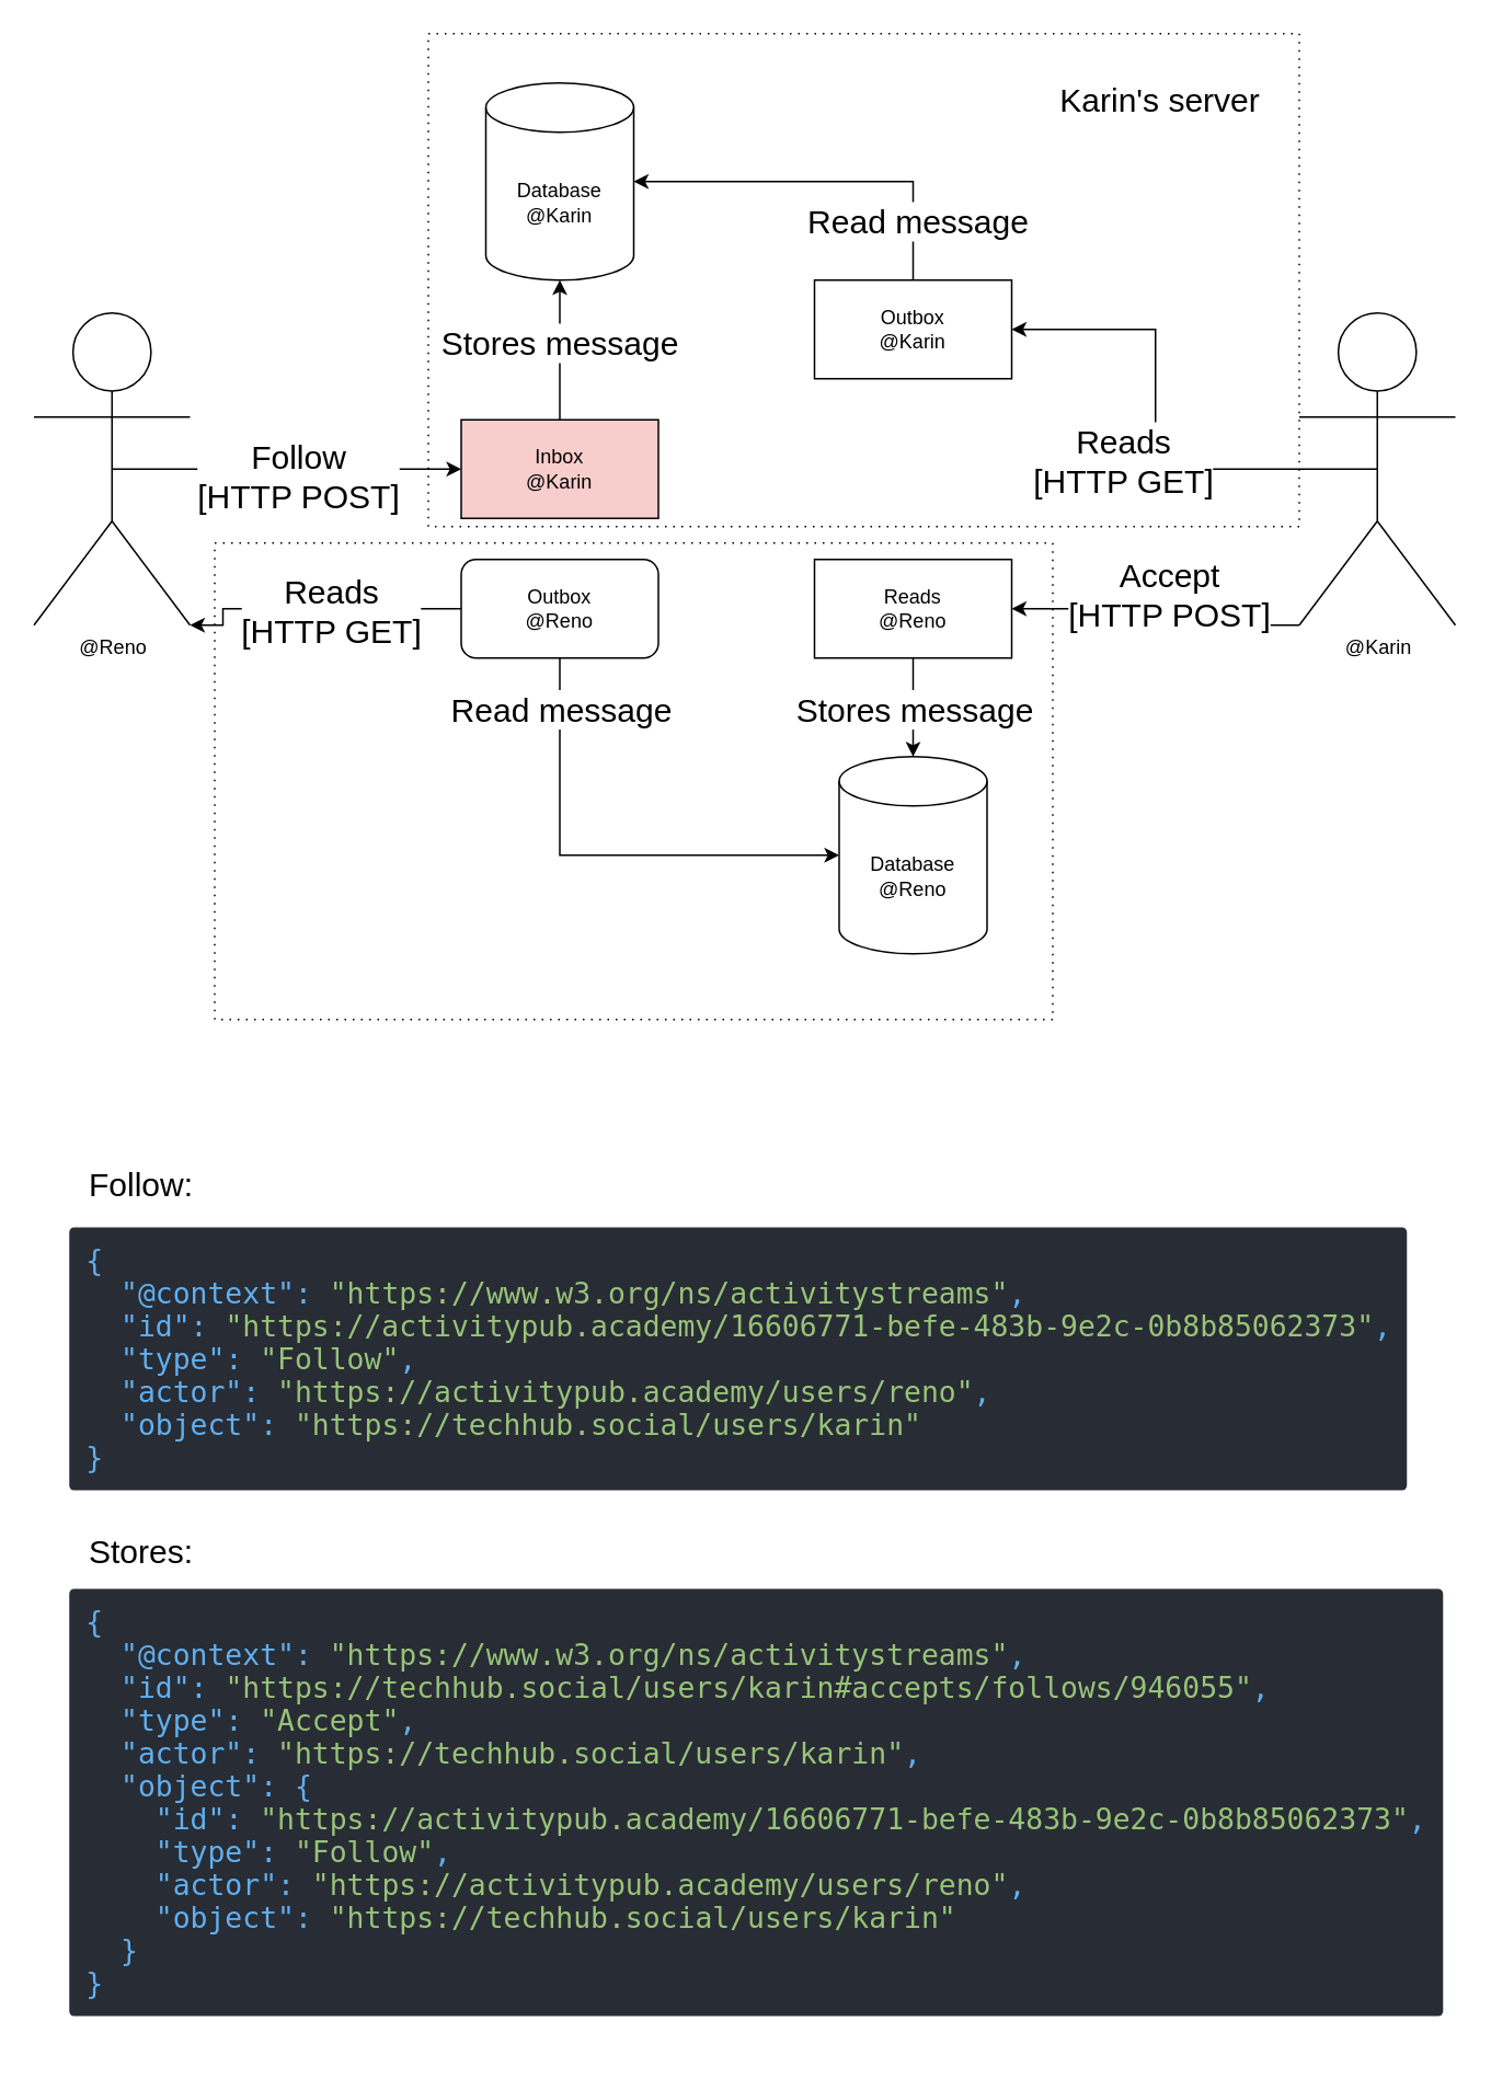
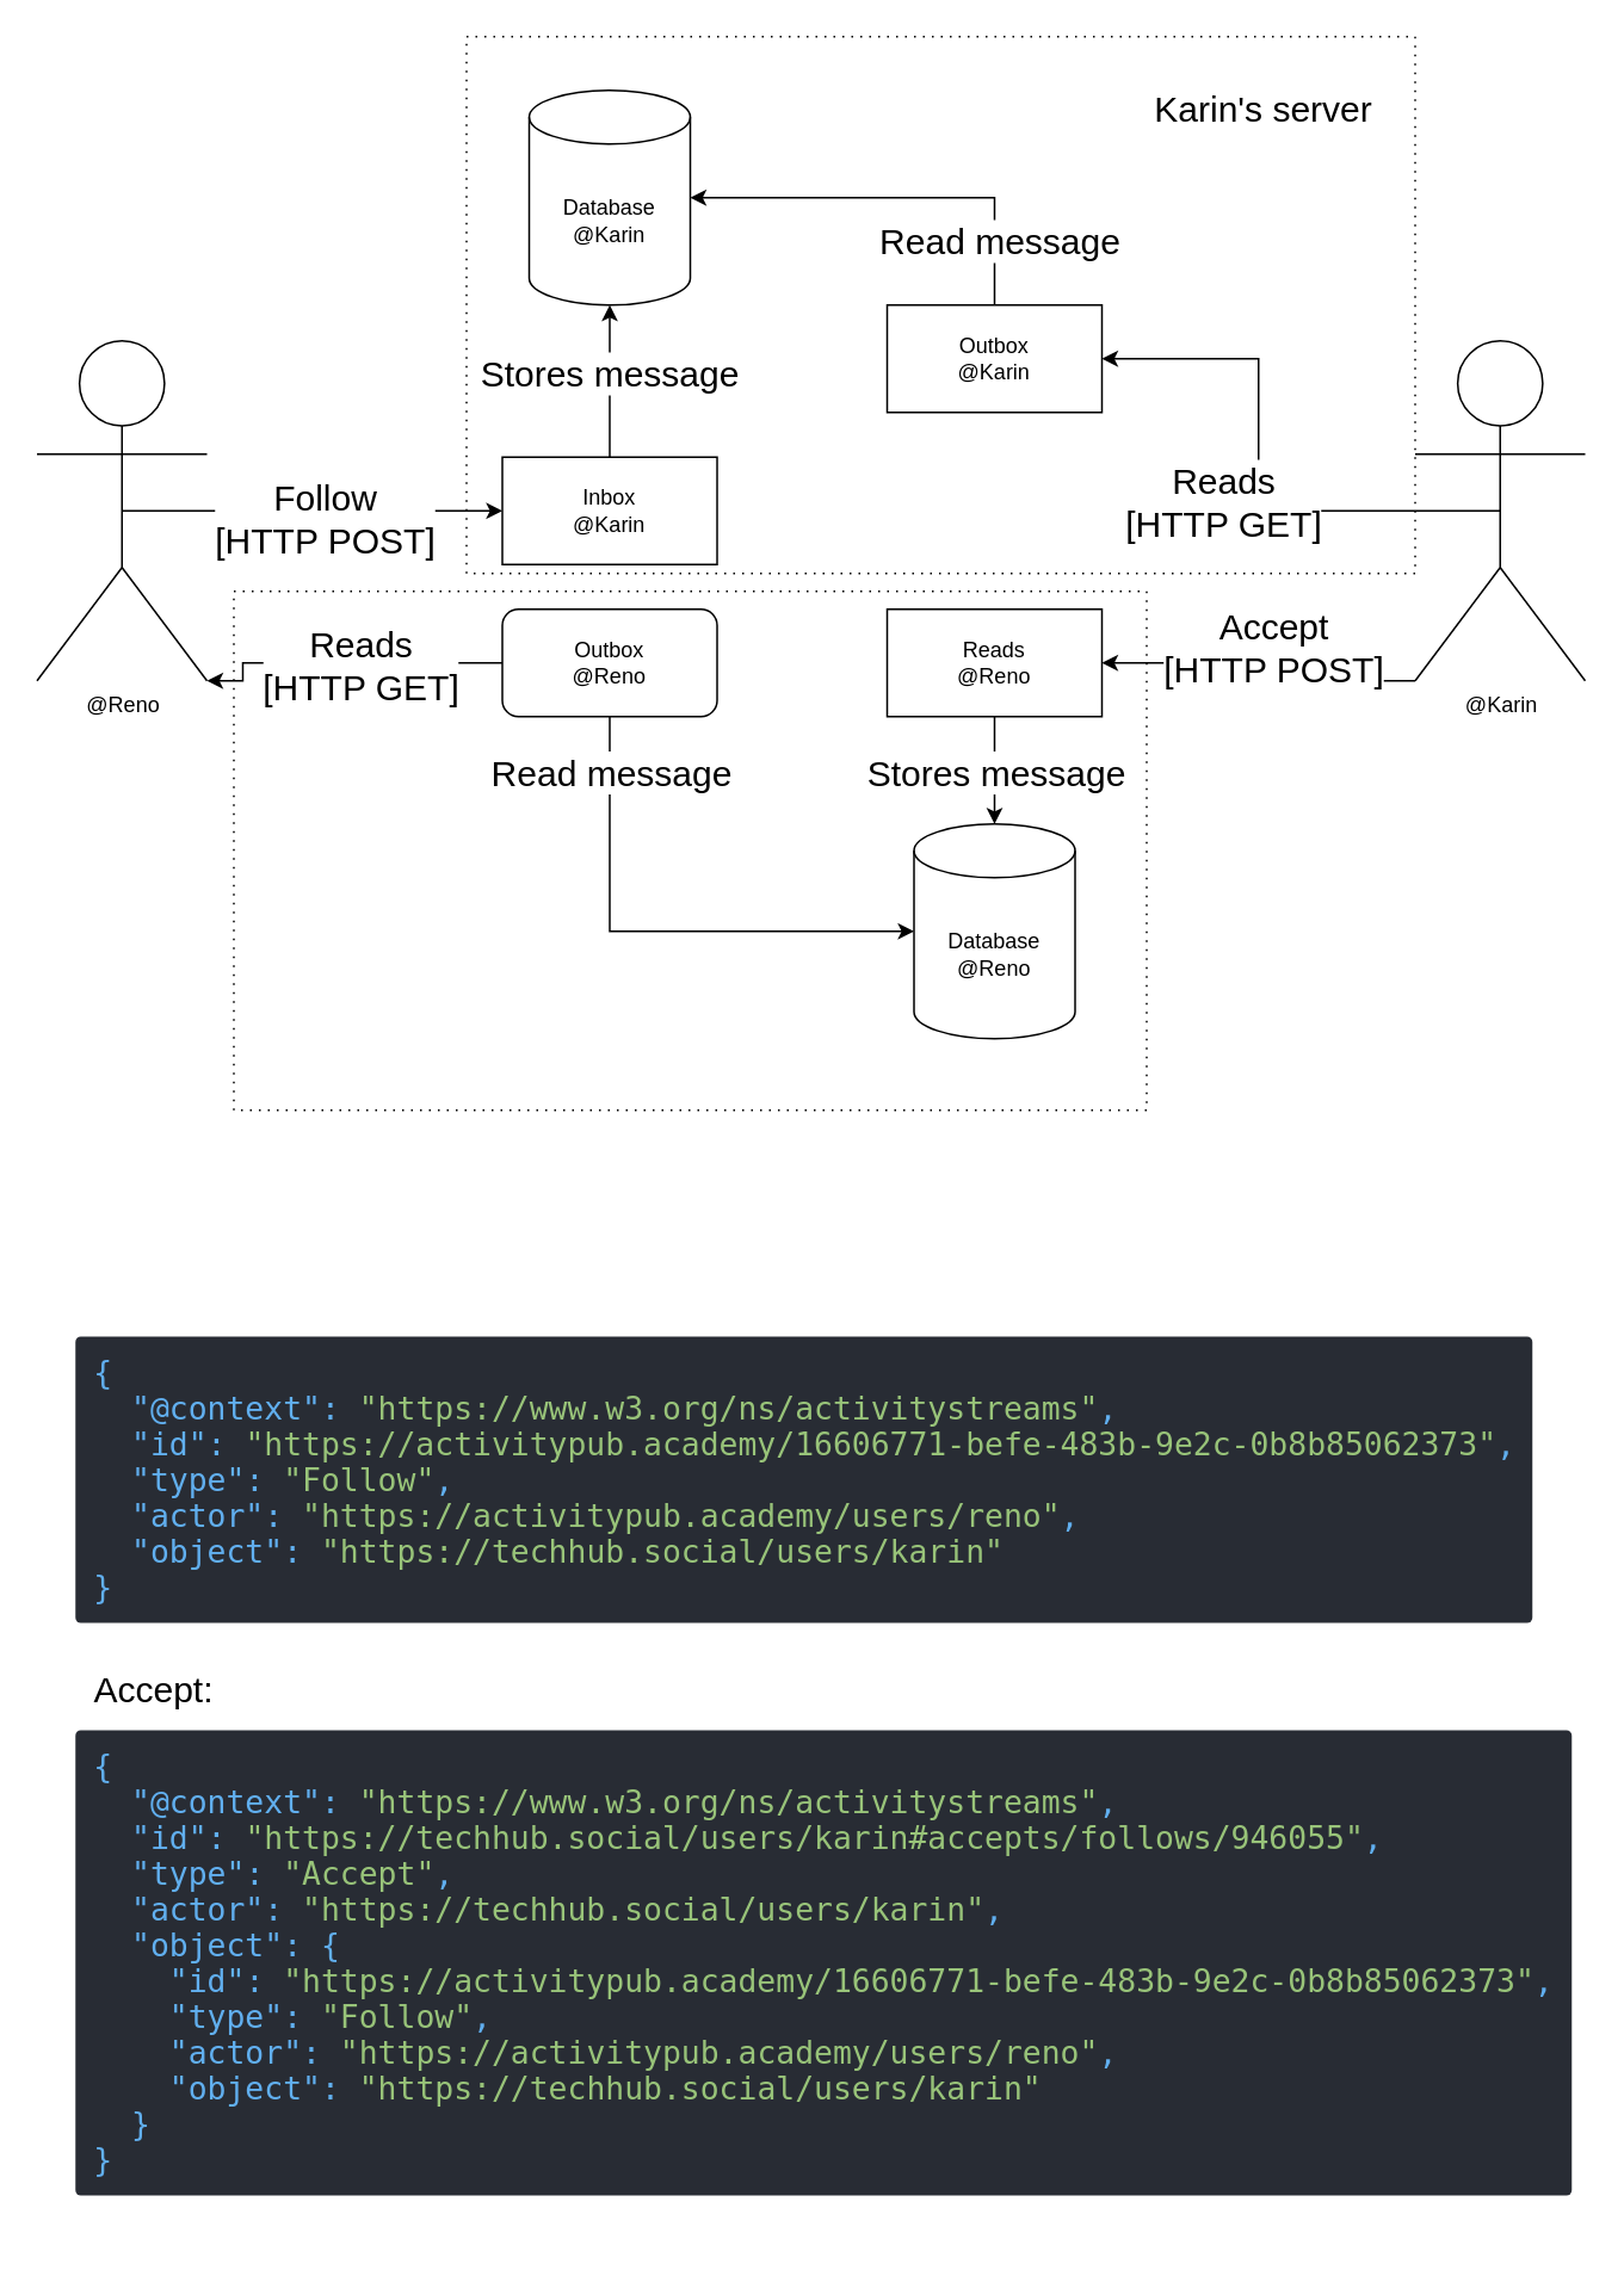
- <mxCell id="13" value="Inbox&lt;br&gt;@Karin" style="rounded=0;whiteSpace=wrap;html=1;fillColor=#f8cecc;" vertex="1" parent="1"><mxGeometry x="280" y="255" width="120" height="60" as="geometry" /></mxCell>
+ <mxCell id="13" value="Inbox&lt;br&gt;@Karin" style="rounded=0;whiteSpace=wrap;html=1;" vertex="1" parent="1"><mxGeometry x="280" y="255" width="120" height="60" as="geometry" /></mxCell>
- <mxCell id="24" value="&lt;font style=&quot;font-size: 20px;&quot;&gt;Follow:&lt;br&gt;&lt;/font&gt;" style="text;html=1;align=center;verticalAlign=middle;resizable=0;points=[];autosize=1;strokeColor=none;fillColor=none;" vertex="1" parent="1"><mxGeometry x="40" y="700" width="90" height="40" as="geometry" /></mxCell>
- <mxCell id="25" value="&lt;font style=&quot;font-size: 20px;&quot;&gt;Stores:&lt;/font&gt;" style="text;html=1;align=center;verticalAlign=middle;resizable=0;points=[];autosize=1;strokeColor=none;fillColor=none;" vertex="1" parent="1"><mxGeometry x="40" y="923" width="90" height="40" as="geometry" /></mxCell>
+ <mxCell id="25" value="&lt;font style=&quot;font-size: 20px;&quot;&gt;Accept:&lt;/font&gt;" style="text;html=1;align=center;verticalAlign=middle;resizable=0;points=[];autosize=1;strokeColor=none;fillColor=none;" vertex="1" parent="1"><mxGeometry x="40" y="923" width="90" height="40" as="geometry" /></mxCell>
